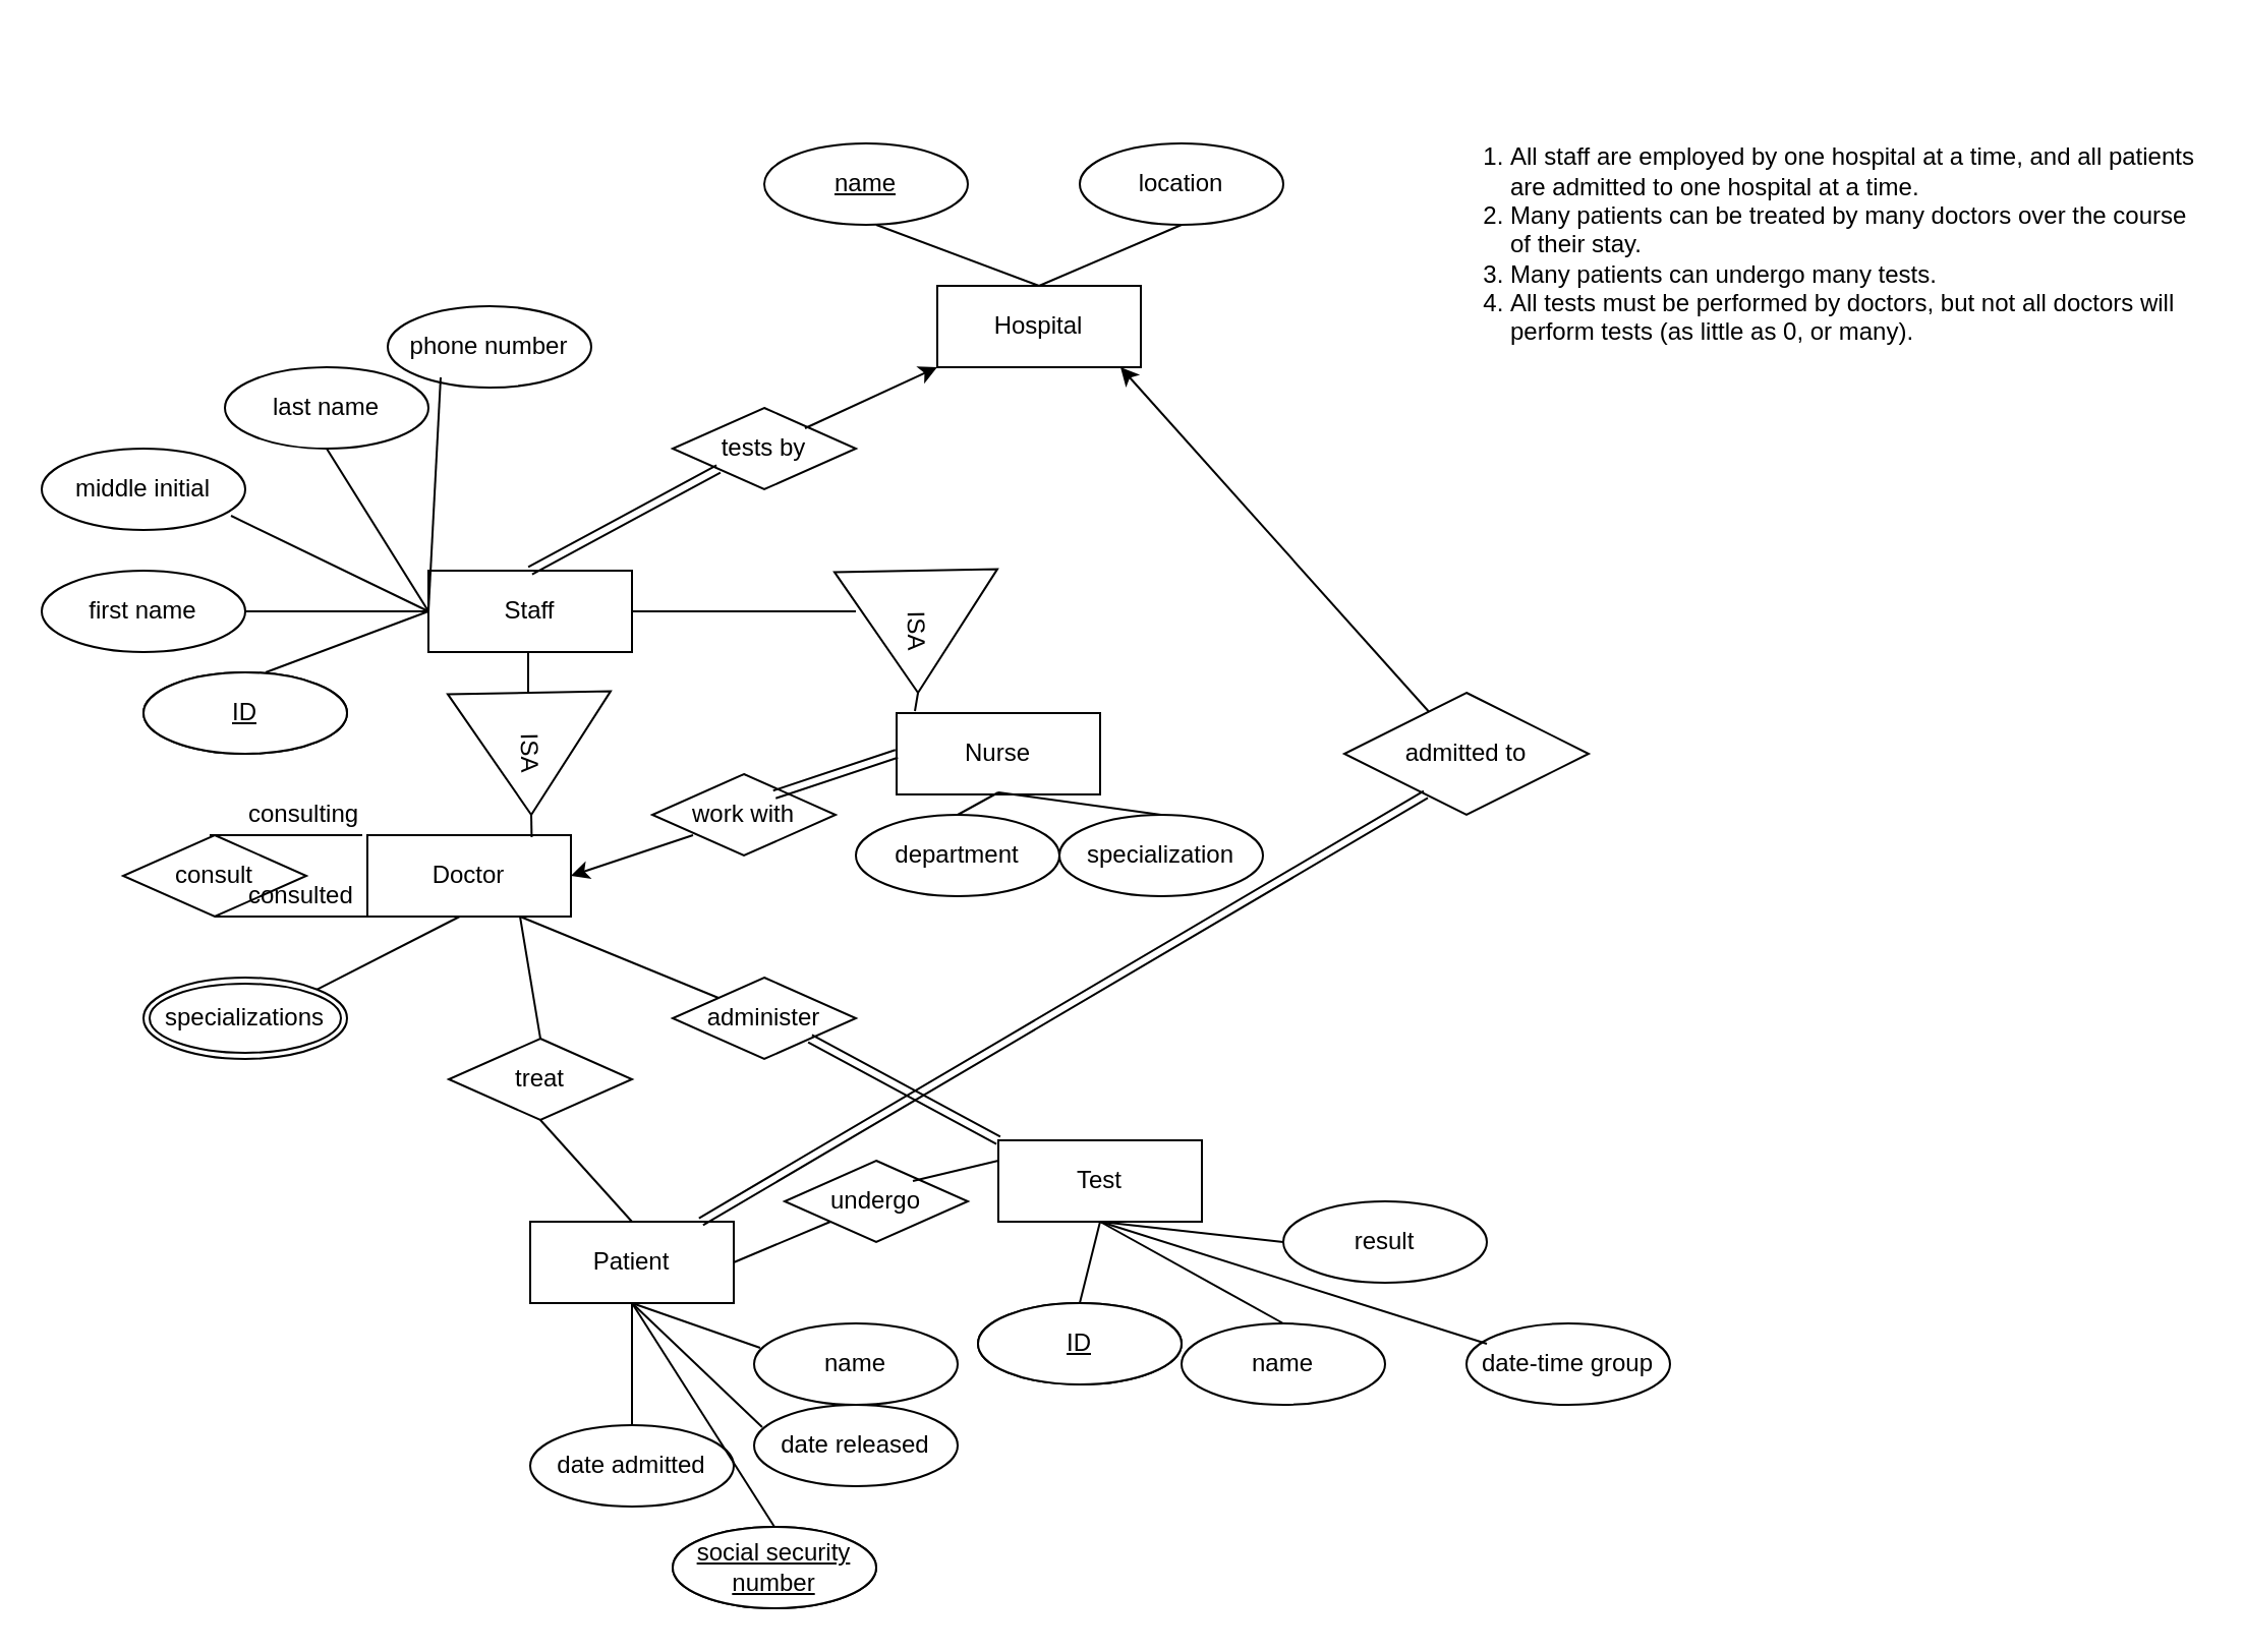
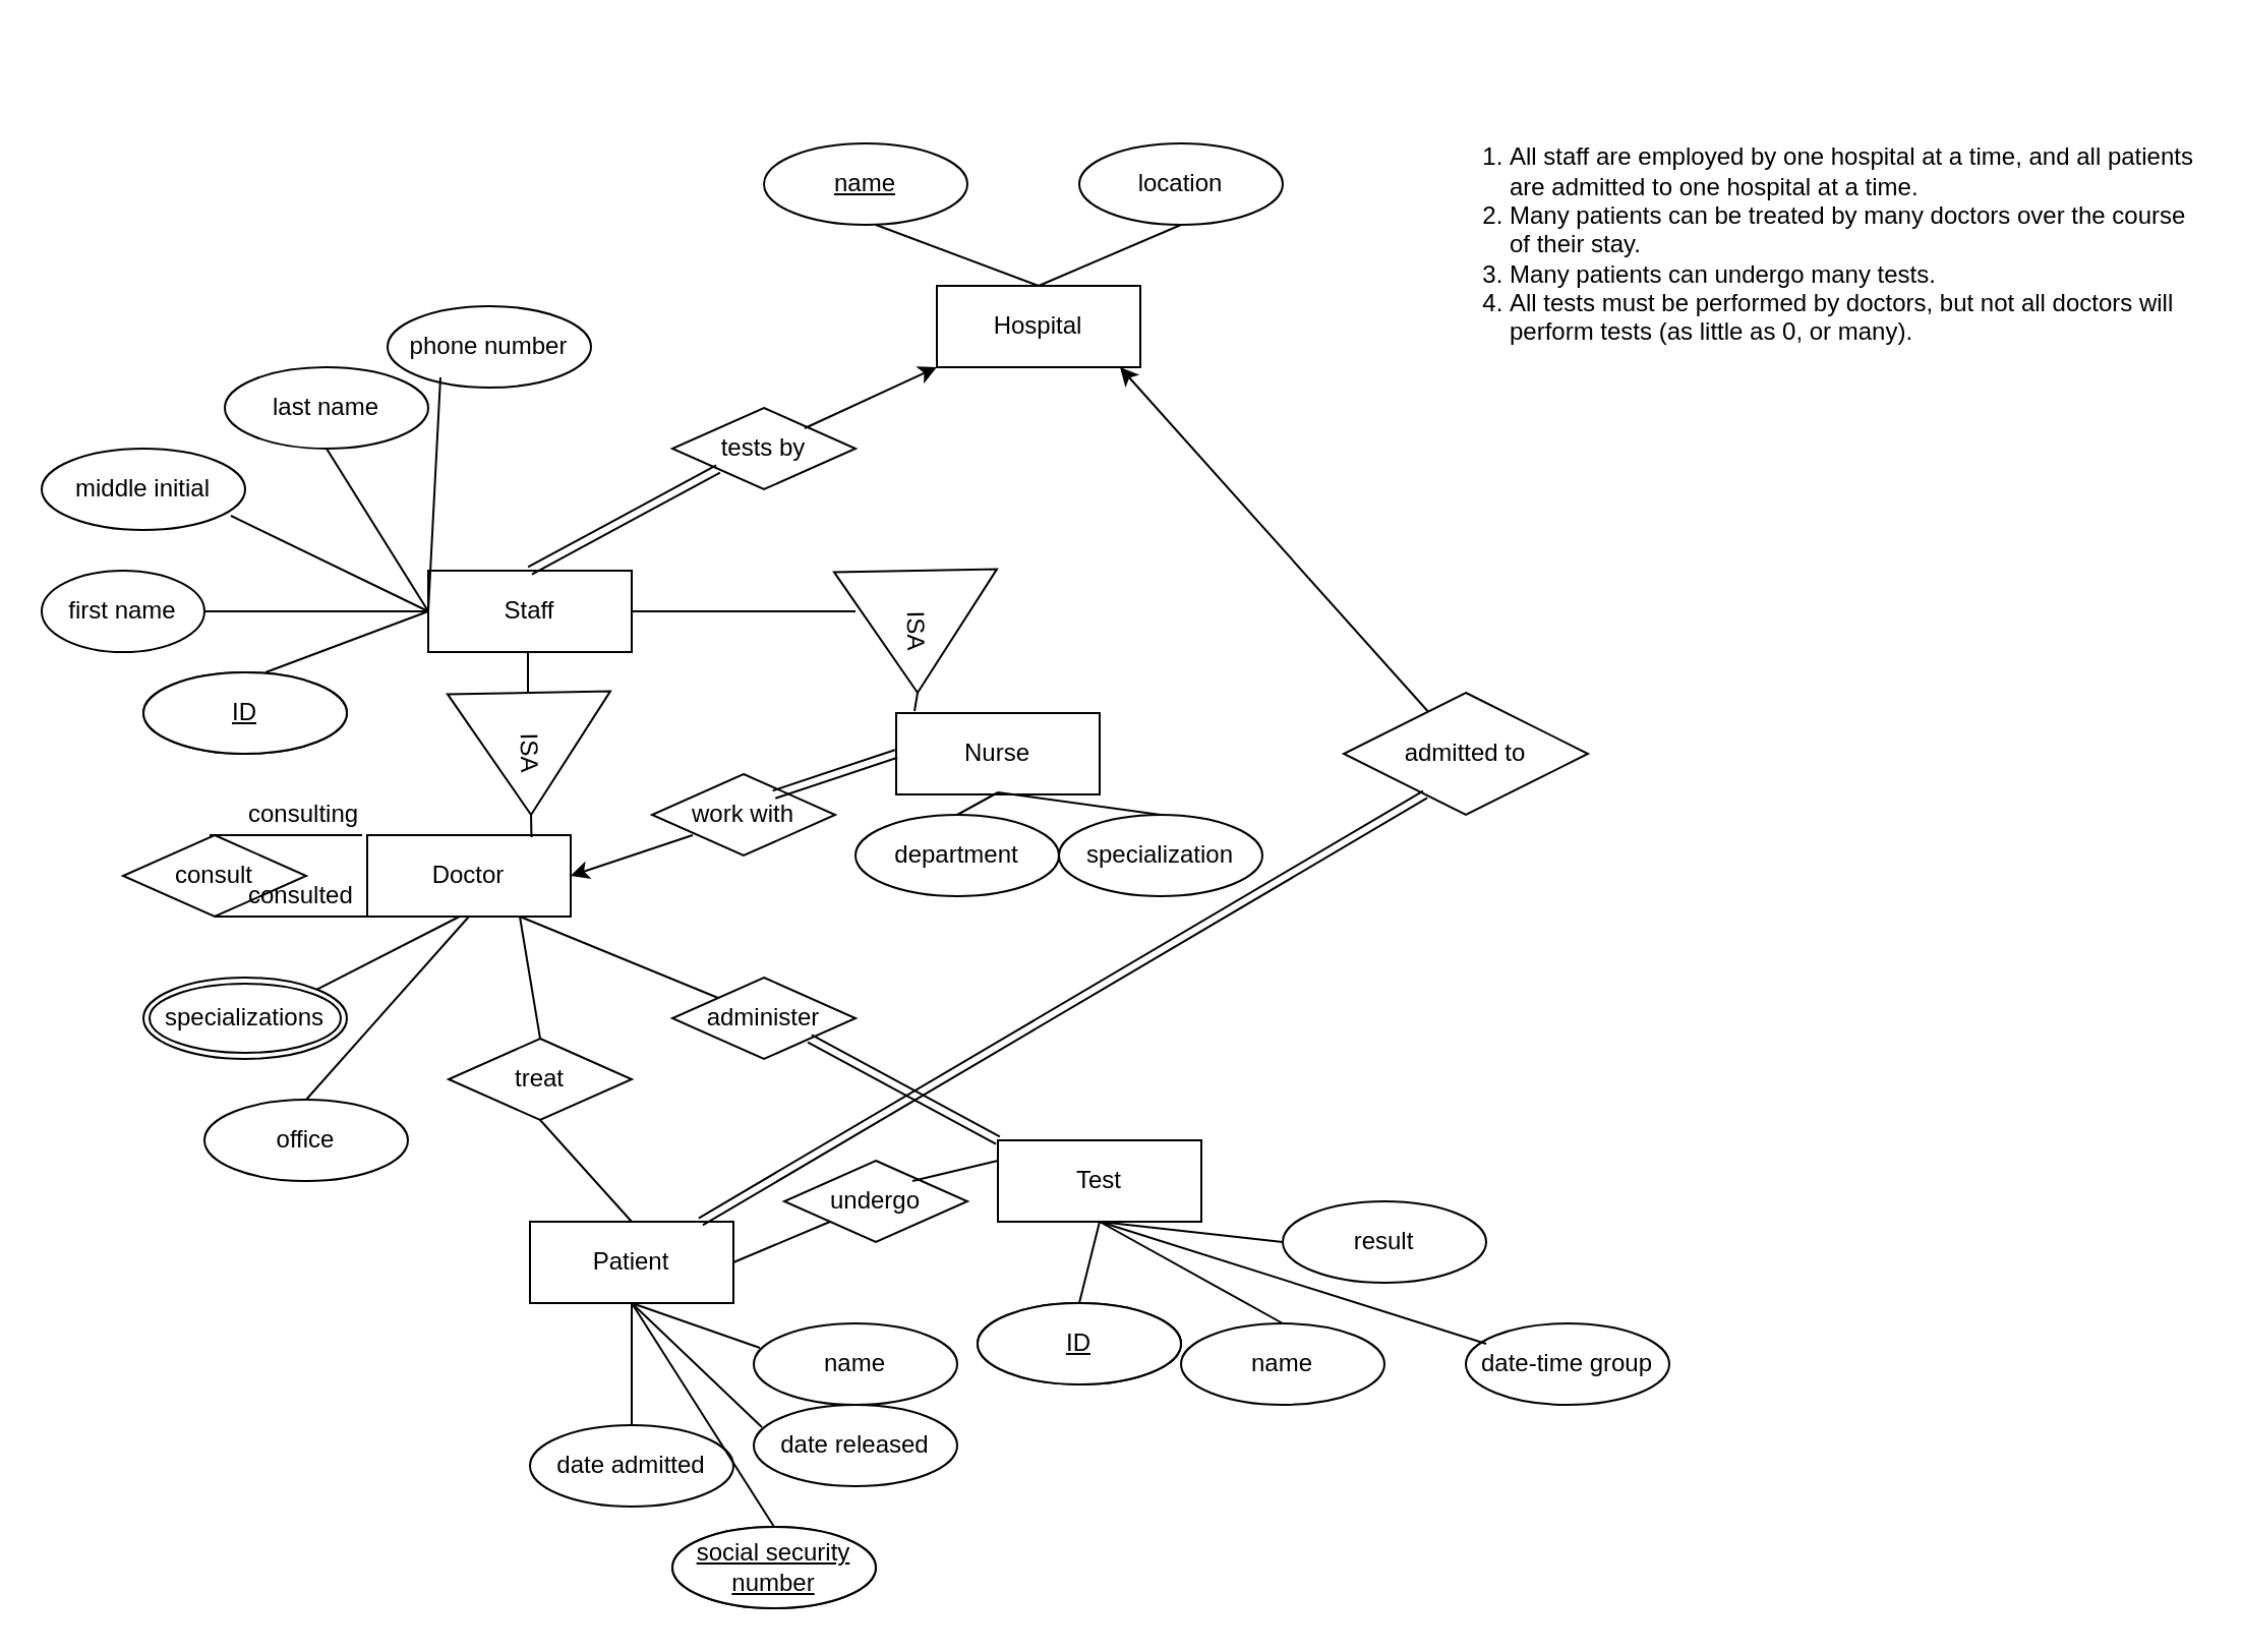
- <mxCell id="9" value="first name" style="ellipse;whiteSpace=wrap;html=1;align=center;" vertex="1" parent="1"><mxGeometry x="20" y="280" width="100" height="40" as="geometry" /></mxCell>
+ <mxCell id="9" value="first name" style="ellipse;whiteSpace=wrap;html=1;align=center;" vertex="1" parent="1"><mxGeometry x="20" y="280" width="80" height="40" as="geometry" /></mxCell>
+ <mxCell id="34" value="" style="endArrow=none;html=1;exitX=0.5;exitY=1;exitDx=0;exitDy=0;entryX=0.5;entryY=0;entryDx=0;entryDy=0;" edge="1" parent="1" source="2" target="14"><mxGeometry width="50" height="50" relative="1" as="geometry"><mxPoint x="490" y="389" as="sourcePoint" /><mxPoint x="524" y="409" as="targetPoint" /></mxGeometry></mxCell>
+ <mxCell id="14" value="office" style="ellipse;whiteSpace=wrap;html=1;align=center;" vertex="1" parent="1"><mxGeometry x="100" y="540" width="100" height="40" as="geometry" /></mxCell>
